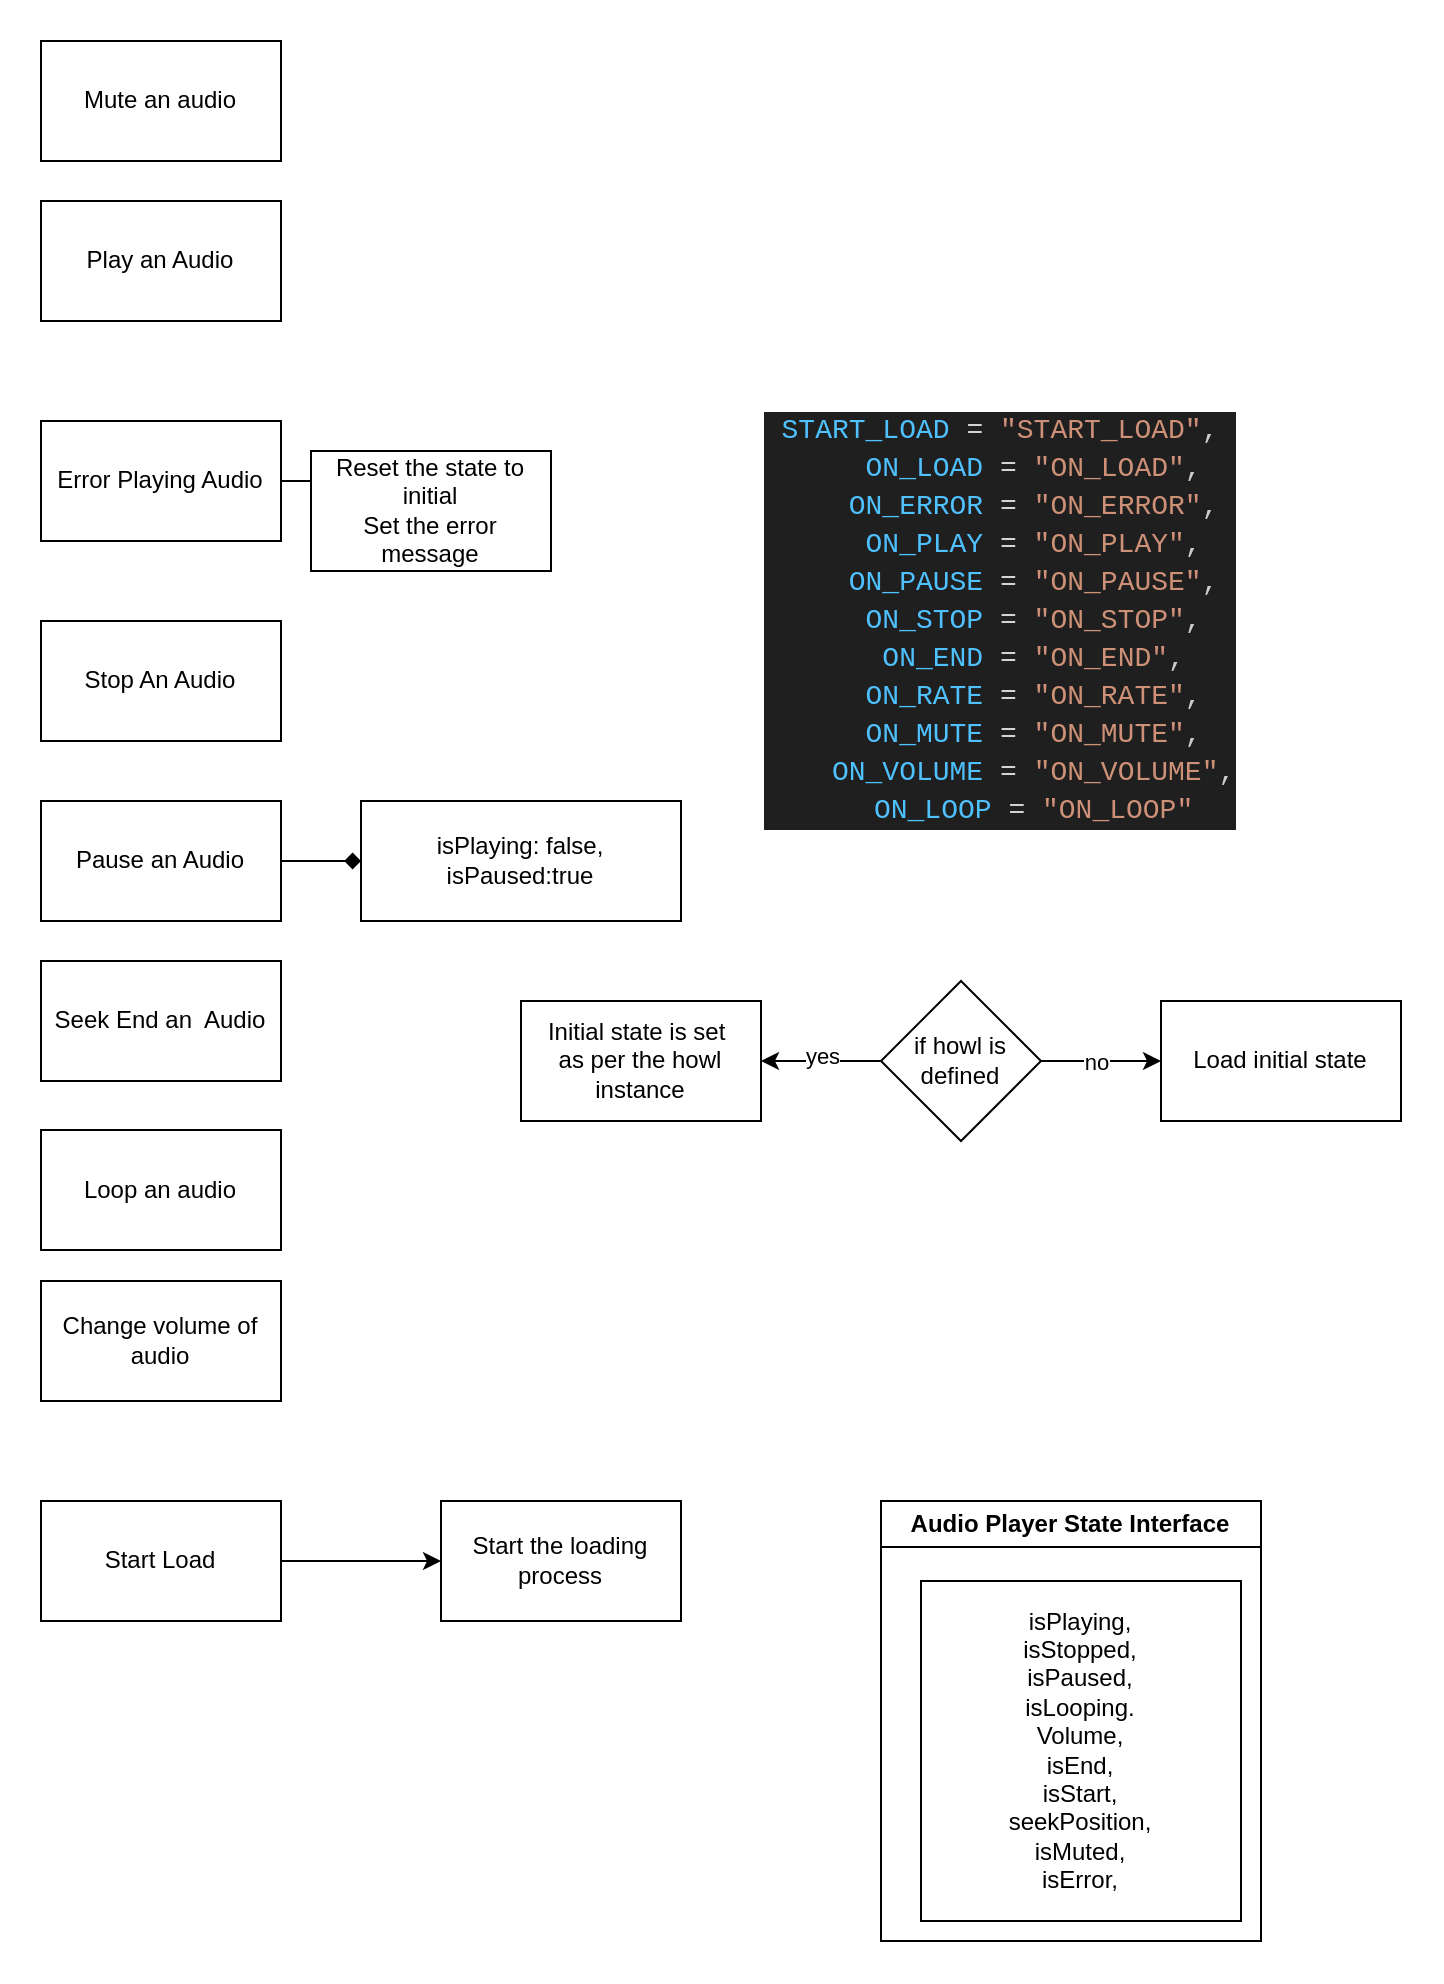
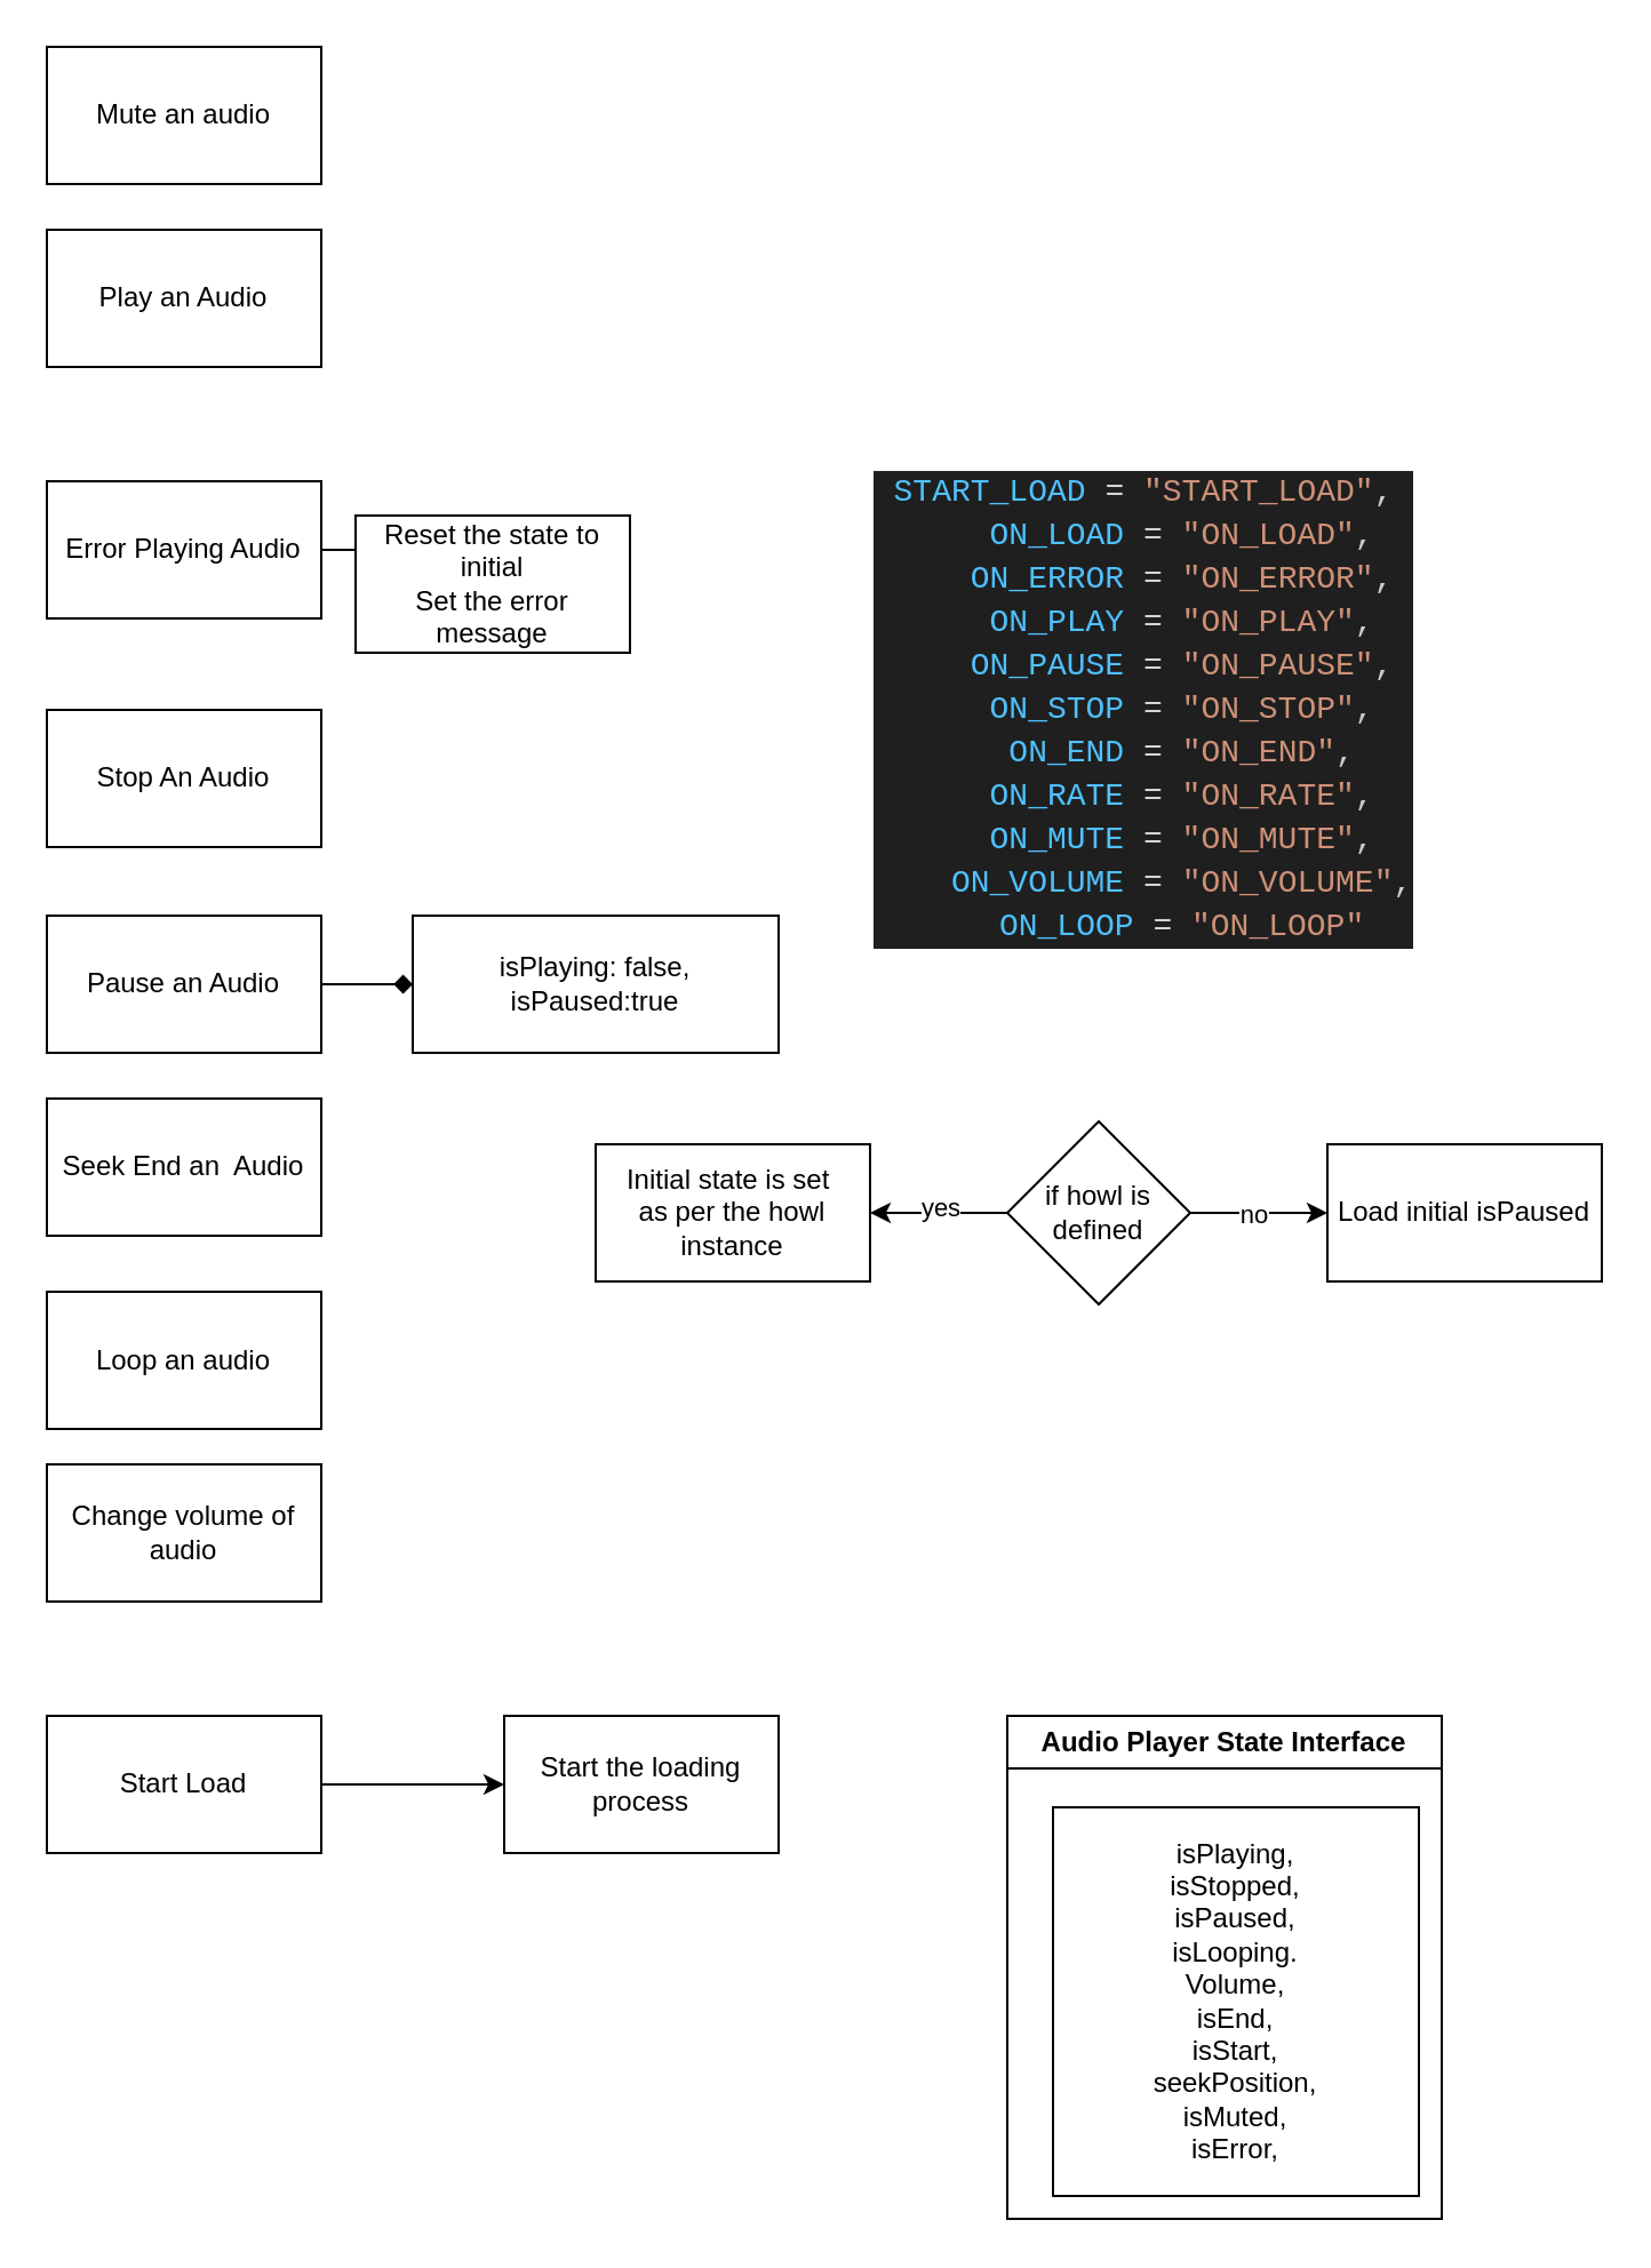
- <mxCell id="25" value="Load initial state" style="whiteSpace=wrap;html=1;" parent="1" vertex="1"><mxGeometry x="580" y="500" width="120" height="60" as="geometry" /></mxCell>
+ <mxCell id="25" value="Load initial isPaused" style="whiteSpace=wrap;html=1;" parent="1" vertex="1"><mxGeometry x="580" y="500" width="120" height="60" as="geometry" /></mxCell>
